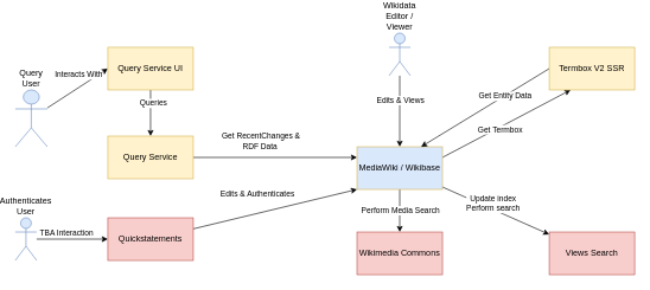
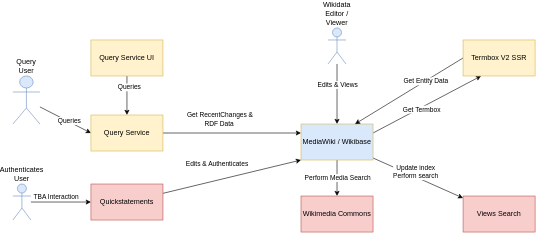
- <mxCell id="8" style="rounded=0;orthogonalLoop=1;jettySize=auto;html=1;entryX=0;entryY=0.5;entryDx=0;entryDy=0;" edge="1" parent="1" source="12" target="15"><mxGeometry relative="1" as="geometry" /></mxCell>
- <mxCell id="9" value="Interacts With" style="edgeLabel;html=1;align=center;verticalAlign=middle;resizable=0;points=[];" vertex="1" connectable="0" parent="8"><mxGeometry x="0.243" y="2" relative="1" as="geometry"><mxPoint x="-8.3" y="-11.06" as="offset" /></mxGeometry></mxCell>
+ <mxCell id="10" style="rounded=0;orthogonalLoop=1;jettySize=auto;html=1;entryX=0;entryY=0.5;entryDx=0;entryDy=0;" edge="1" parent="1" source="12" target="18"><mxGeometry relative="1" as="geometry"><mxPoint x="150" y="70.571" as="targetPoint" /></mxGeometry></mxCell>
+ <mxCell id="11" value="Queries" style="edgeLabel;html=1;align=center;verticalAlign=middle;resizable=0;points=[];" vertex="1" connectable="0" parent="10"><mxGeometry x="0.14" y="2" relative="1" as="geometry"><mxPoint as="offset" /></mxGeometry></mxCell>
